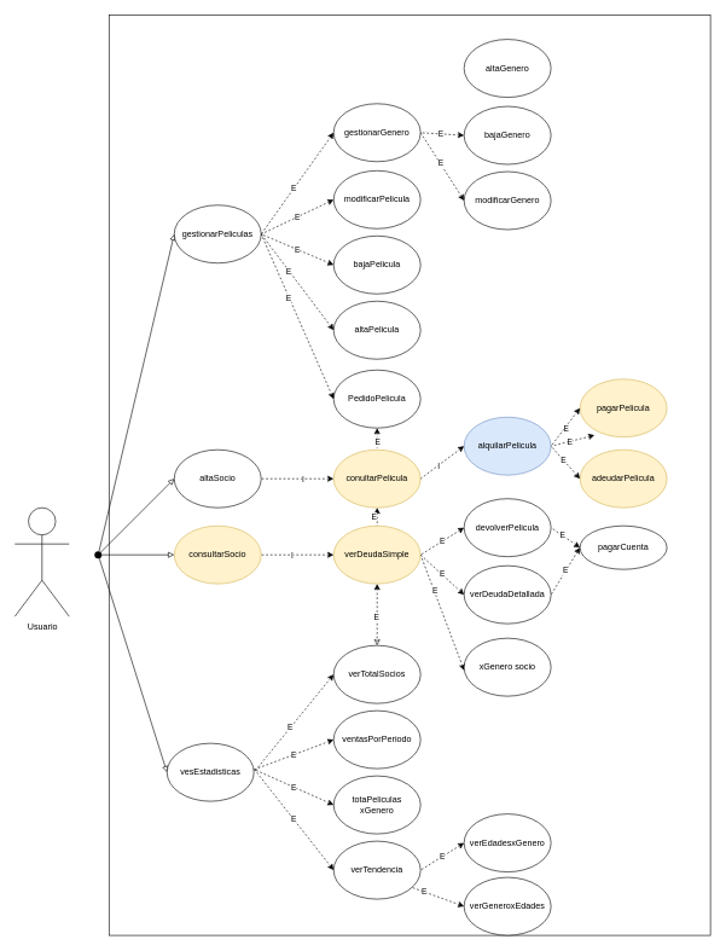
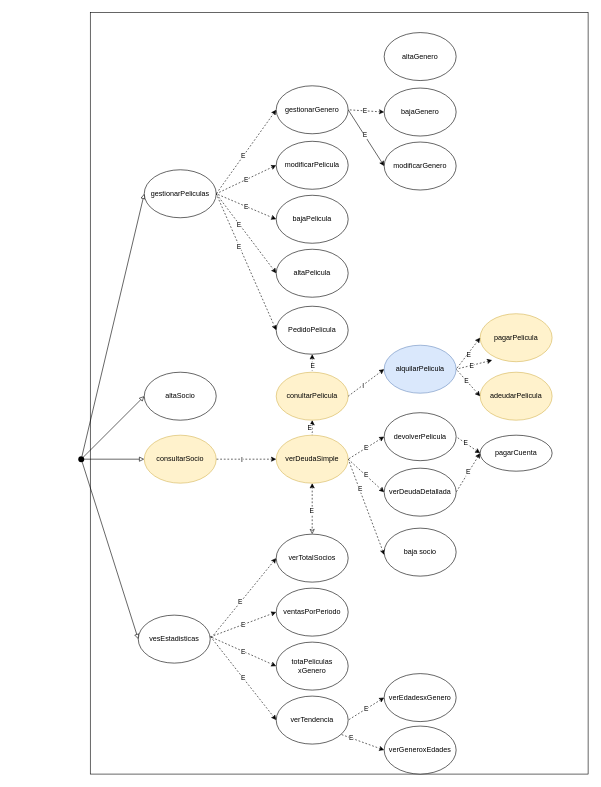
- <mxCell id="67" style="edgeStyle=none;rounded=0;orthogonalLoop=1;jettySize=auto;html=1;entryX=1;entryY=0.5;entryDx=0;entryDy=0;dashed=1;startArrow=classic;startFill=1;endArrow=none;endFill=0;exitX=0;exitY=0.5;exitDx=0;exitDy=0;" edge="1" parent="1" source="18" target="25"><mxGeometry relative="1" as="geometry"><mxPoint x="650" y="196.25" as="sourcePoint" /><mxPoint x="590" y="195" as="targetPoint" /></mxGeometry></mxCell>
+ <mxCell id="67" style="edgeStyle=none;rounded=0;orthogonalLoop=1;jettySize=auto;html=1;entryX=1;entryY=0.5;entryDx=0;entryDy=0;dashed=0;startArrow=classic;startFill=1;endArrow=none;endFill=0;exitX=0;exitY=0.5;exitDx=0;exitDy=0;" edge="1" parent="1" source="18" target="25"><mxGeometry relative="1" as="geometry"><mxPoint x="650" y="196.25" as="sourcePoint" /><mxPoint x="590" y="195" as="targetPoint" /></mxGeometry></mxCell>
- <mxCell id="9" style="edgeStyle=none;rounded=0;orthogonalLoop=1;jettySize=auto;html=1;entryX=1;entryY=0.5;entryDx=0;entryDy=0;dashed=1;startArrow=classic;startFill=1;endArrow=none;endFill=0;exitX=0;exitY=0.5;exitDx=0;exitDy=0;" edge="1" parent="1" source="11" target="16"><mxGeometry relative="1" as="geometry"><mxPoint x="420" y="640" as="targetPoint" /></mxGeometry></mxCell>
- <mxCell id="10" value="I" style="edgeLabel;html=1;align=center;verticalAlign=middle;resizable=0;points=[];" connectable="0" vertex="1" parent="9"><mxGeometry x="-0.142" relative="1" as="geometry"><mxPoint as="offset" /></mxGeometry></mxCell>
- <mxCell id="47" value="&lt;font style=&quot;vertical-align: inherit;&quot;&gt;&lt;font style=&quot;vertical-align: inherit;&quot;&gt;Usuario&lt;/font&gt;&lt;/font&gt;" style="shape=umlActor;verticalLabelPosition=bottom;verticalAlign=top;html=1;outlineConnect=0;" vertex="1" parent="1"><mxGeometry x="20" y="700" width="75" height="150" as="geometry" /></mxCell>
- <mxCell id="42" value="xGenero socio&lt;br&gt;" style="ellipse;whiteSpace=wrap;html=1;" vertex="1" parent="1"><mxGeometry x="640" y="880" width="120" height="80" as="geometry" /></mxCell>
+ <mxCell id="42" value="baja socio&lt;br&gt;" style="ellipse;whiteSpace=wrap;html=1;" vertex="1" parent="1"><mxGeometry x="640" y="880" width="120" height="80" as="geometry" /></mxCell>
